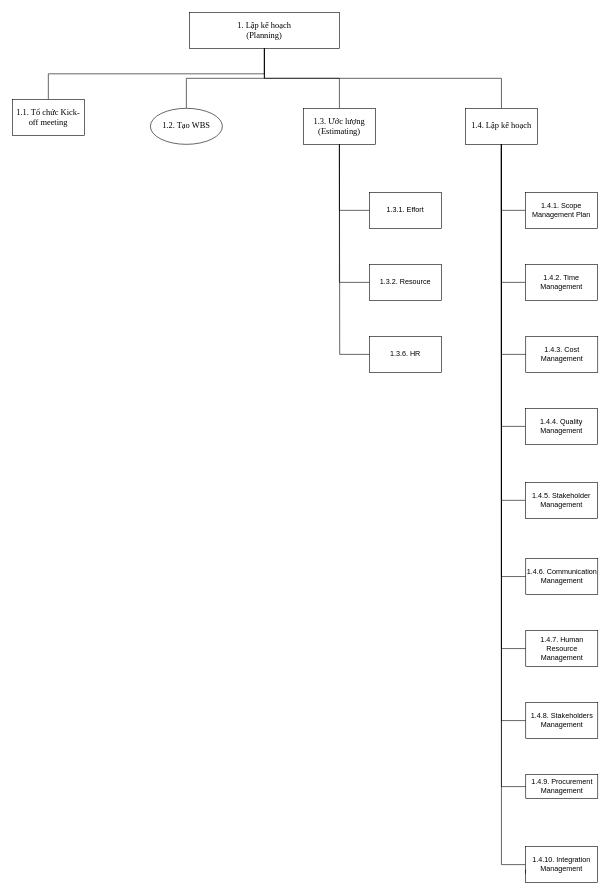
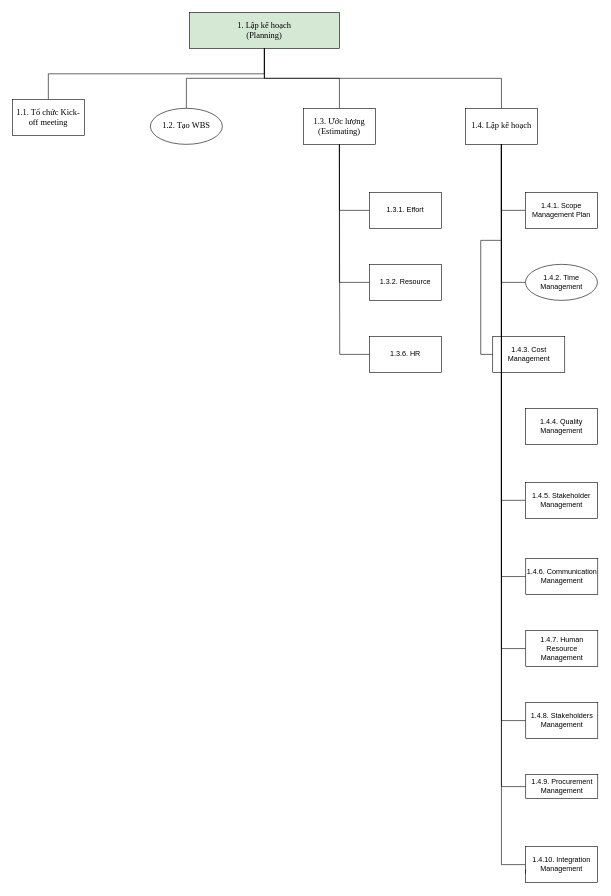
- <mxCell id="2" value="1. Lập kế hoạch&lt;br style=&quot;font-size: 14px&quot;&gt;(Planning)" style="rounded=0;whiteSpace=wrap;html=1;fontFamily=Times New Roman;fontSize=14;fontStyle=0;fontColor=#000000;" parent="1" vertex="1"><mxGeometry x="315" y="20" width="250" height="60" as="geometry" /></mxCell>
+ <mxCell id="2" value="1. Lập kế hoạch&lt;br style=&quot;font-size: 14px&quot;&gt;(Planning)" style="rounded=0;whiteSpace=wrap;html=1;fontFamily=Times New Roman;fontSize=14;fontStyle=0;fontColor=#000000;fillColor=#d5e8d4;" parent="1" vertex="1"><mxGeometry x="315" y="20" width="250" height="60" as="geometry" /></mxCell>
- <mxCell id="26" value="1.4.2. Time Management" style="rounded=0;whiteSpace=wrap;html=1;" parent="1" vertex="1"><mxGeometry x="875" y="440" width="120" height="60" as="geometry" /></mxCell>
+ <mxCell id="26" value="1.4.2. Time Management" style="ellipse;whiteSpace=wrap;html=1;" parent="1" vertex="1"><mxGeometry x="875" y="440" width="120" height="60" as="geometry" /></mxCell>
- <mxCell id="22" value="1.4.3. Cost Management" style="rounded=0;whiteSpace=wrap;html=1;" parent="1" vertex="1"><mxGeometry x="875.5" y="560" width="120" height="60" as="geometry" /></mxCell>
+ <mxCell id="22" value="1.4.3. Cost Management" style="rounded=0;whiteSpace=wrap;html=1;" parent="1" vertex="1"><mxGeometry x="820.5" y="560" width="120" height="60" as="geometry" /></mxCell>
- <mxCell id="19" style="edgeStyle=orthogonalEdgeStyle;rounded=0;orthogonalLoop=1;jettySize=auto;html=1;exitX=0;exitY=0.5;exitDx=0;exitDy=0;entryX=0.5;entryY=1;entryDx=0;entryDy=0;endArrow=none;endFill=0;" parent="1" source="20" target="16" edge="1"><mxGeometry relative="1" as="geometry" /></mxCell>
